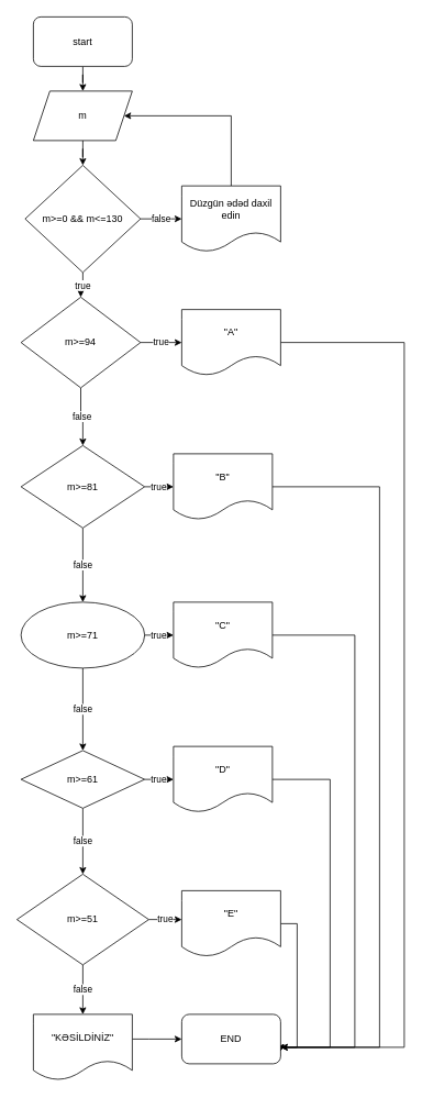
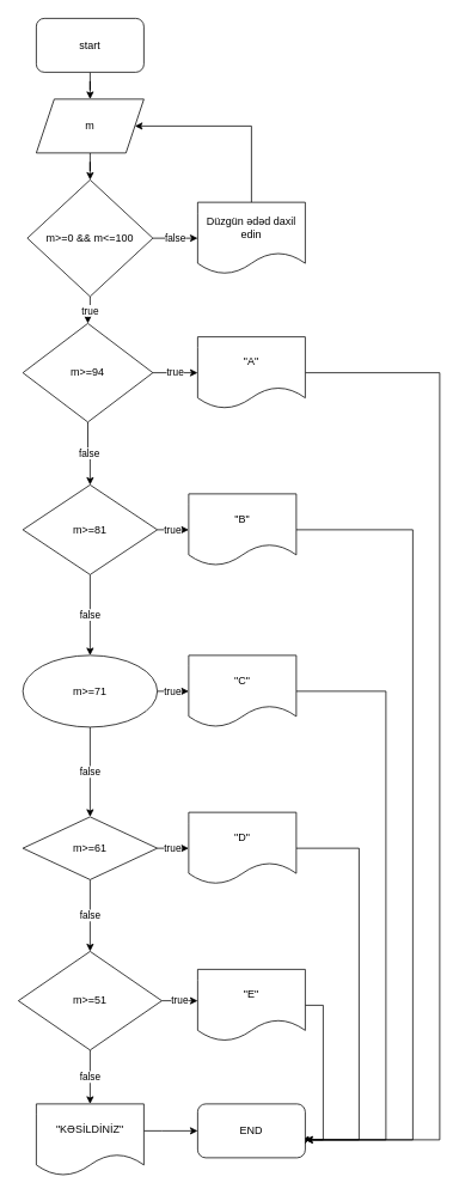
- <mxCell id="8" value="m&amp;gt;=0 &amp;amp;&amp;amp; m&amp;lt;=130" style="rhombus;whiteSpace=wrap;html=1;" parent="1" vertex="1"><mxGeometry x="30" y="200" width="140" height="130" as="geometry" /></mxCell>
+ <mxCell id="8" value="m&amp;gt;=0 &amp;amp;&amp;amp; m&amp;lt;=100" style="rhombus;whiteSpace=wrap;html=1;" parent="1" vertex="1"><mxGeometry x="30" y="200" width="140" height="130" as="geometry" /></mxCell>
